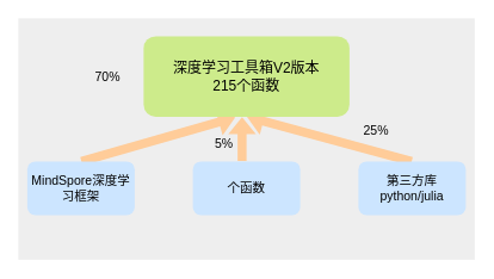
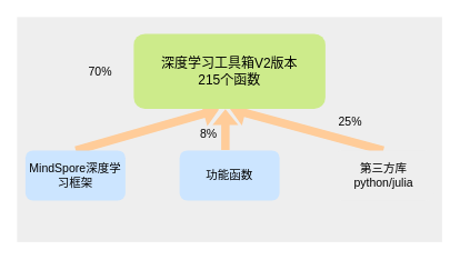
- <mxCell id="10" value="5%" style="text;html=1;strokeColor=none;fillColor=none;align=center;verticalAlign=middle;whiteSpace=wrap;rounded=0;fontSize=14;" parent="1" vertex="1"><mxGeometry x="230" y="150" width="40" height="20" as="geometry" /></mxCell>
+ <mxCell id="10" value="8%" style="text;html=1;strokeColor=none;fillColor=none;align=center;verticalAlign=middle;whiteSpace=wrap;rounded=0;fontSize=14;" parent="1" vertex="1"><mxGeometry x="230" y="150" width="40" height="20" as="geometry" /></mxCell>
- <mxCell id="7" value="个函数" style="rounded=1;whiteSpace=wrap;html=1;fillColor=#cce5ff;strokeColor=none;fontSize=14;" parent="1" vertex="1"><mxGeometry x="215" y="180" width="120" height="60" as="geometry" /></mxCell>
+ <mxCell id="7" value="功能函数" style="rounded=1;whiteSpace=wrap;html=1;fillColor=#cce5ff;strokeColor=none;fontSize=14;" parent="1" vertex="1"><mxGeometry x="215" y="180" width="120" height="60" as="geometry" /></mxCell>
- <mxCell id="8" value="第三方库&lt;br style=&quot;font-size: 14px;&quot;&gt;python/julia" style="rounded=1;whiteSpace=wrap;html=1;fillColor=#cce5ff;strokeColor=none;fontSize=14;" parent="1" vertex="1"><mxGeometry x="400" y="180" width="120" height="60" as="geometry" /></mxCell>
+ <mxCell id="8" value="第三方库&lt;br style=&quot;font-size: 14px;&quot;&gt;python/julia" style="rounded=1;whiteSpace=wrap;html=1;fillColor=#eeeeee;strokeColor=none;fontSize=14;" parent="1" vertex="1"><mxGeometry x="400" y="180" width="120" height="60" as="geometry" /></mxCell>
